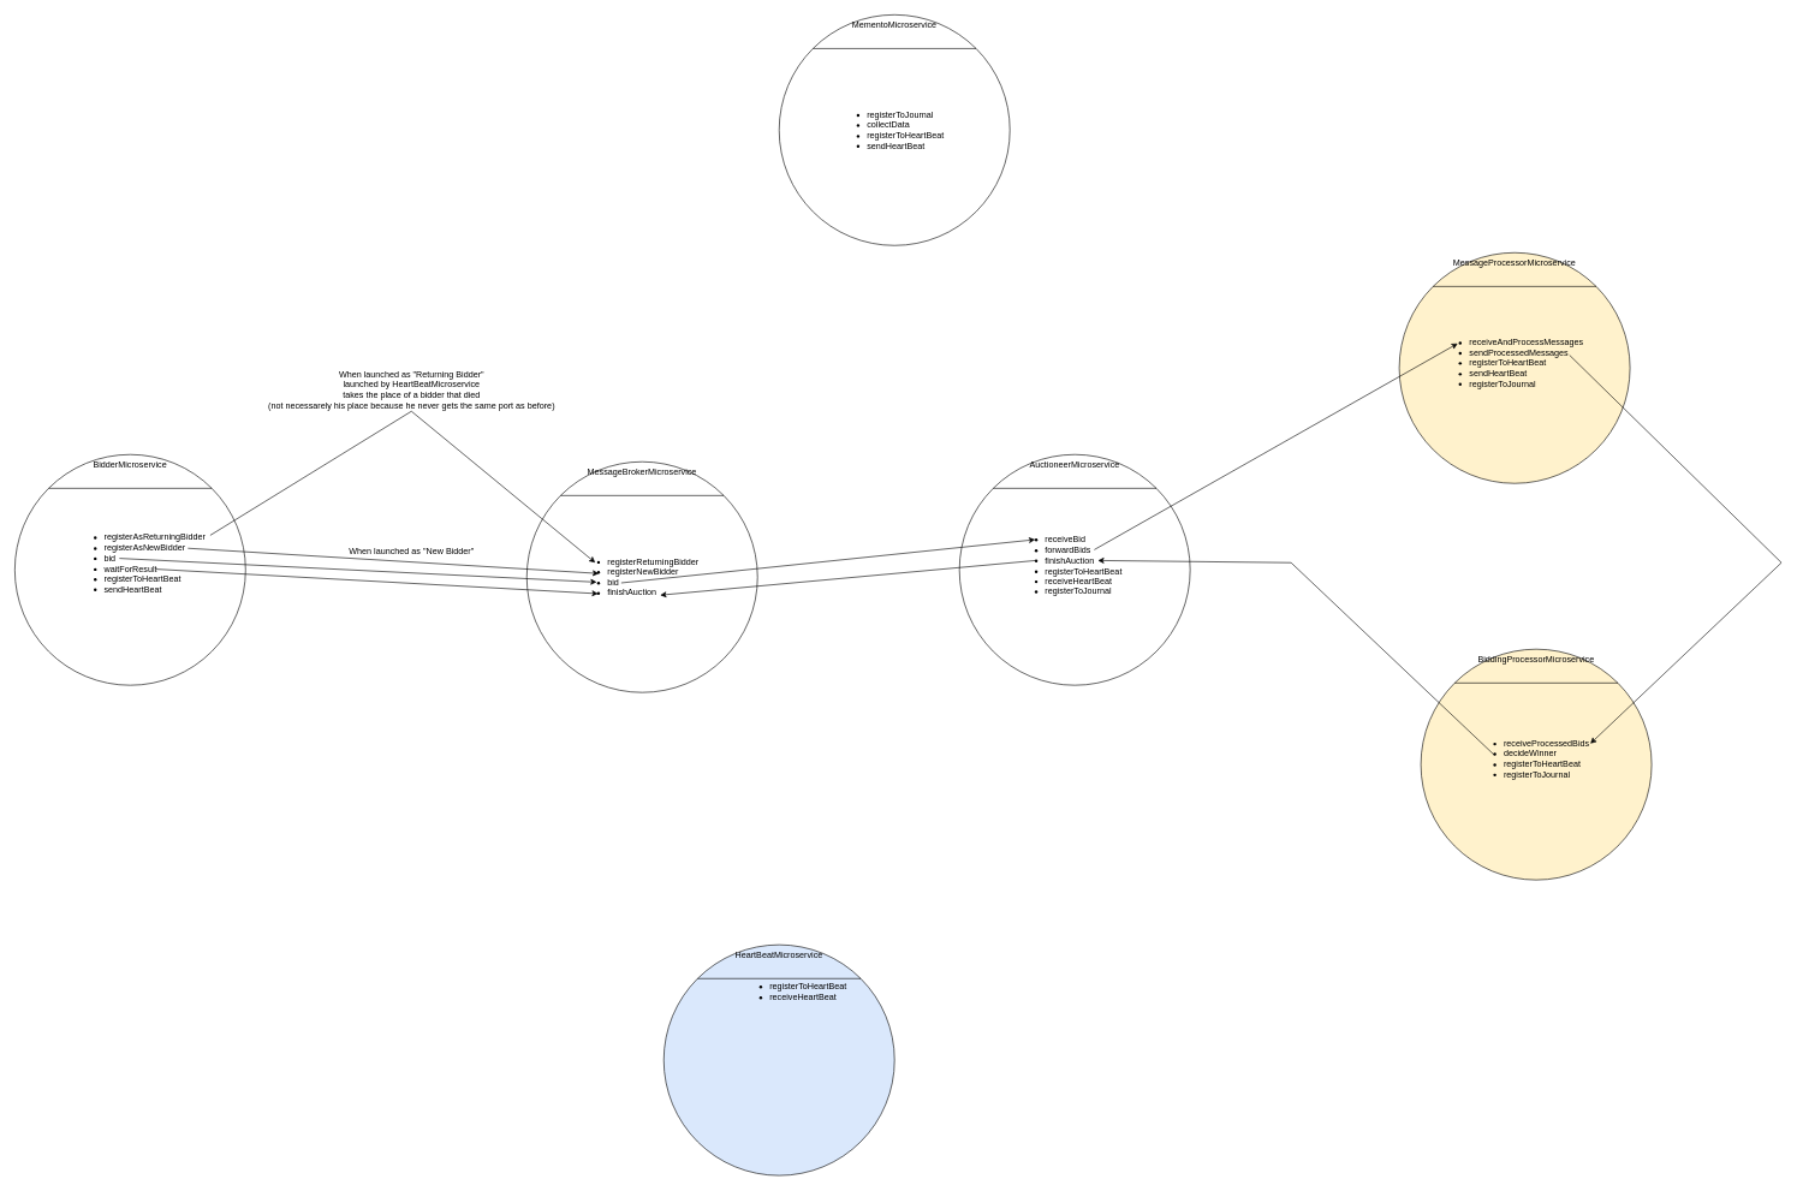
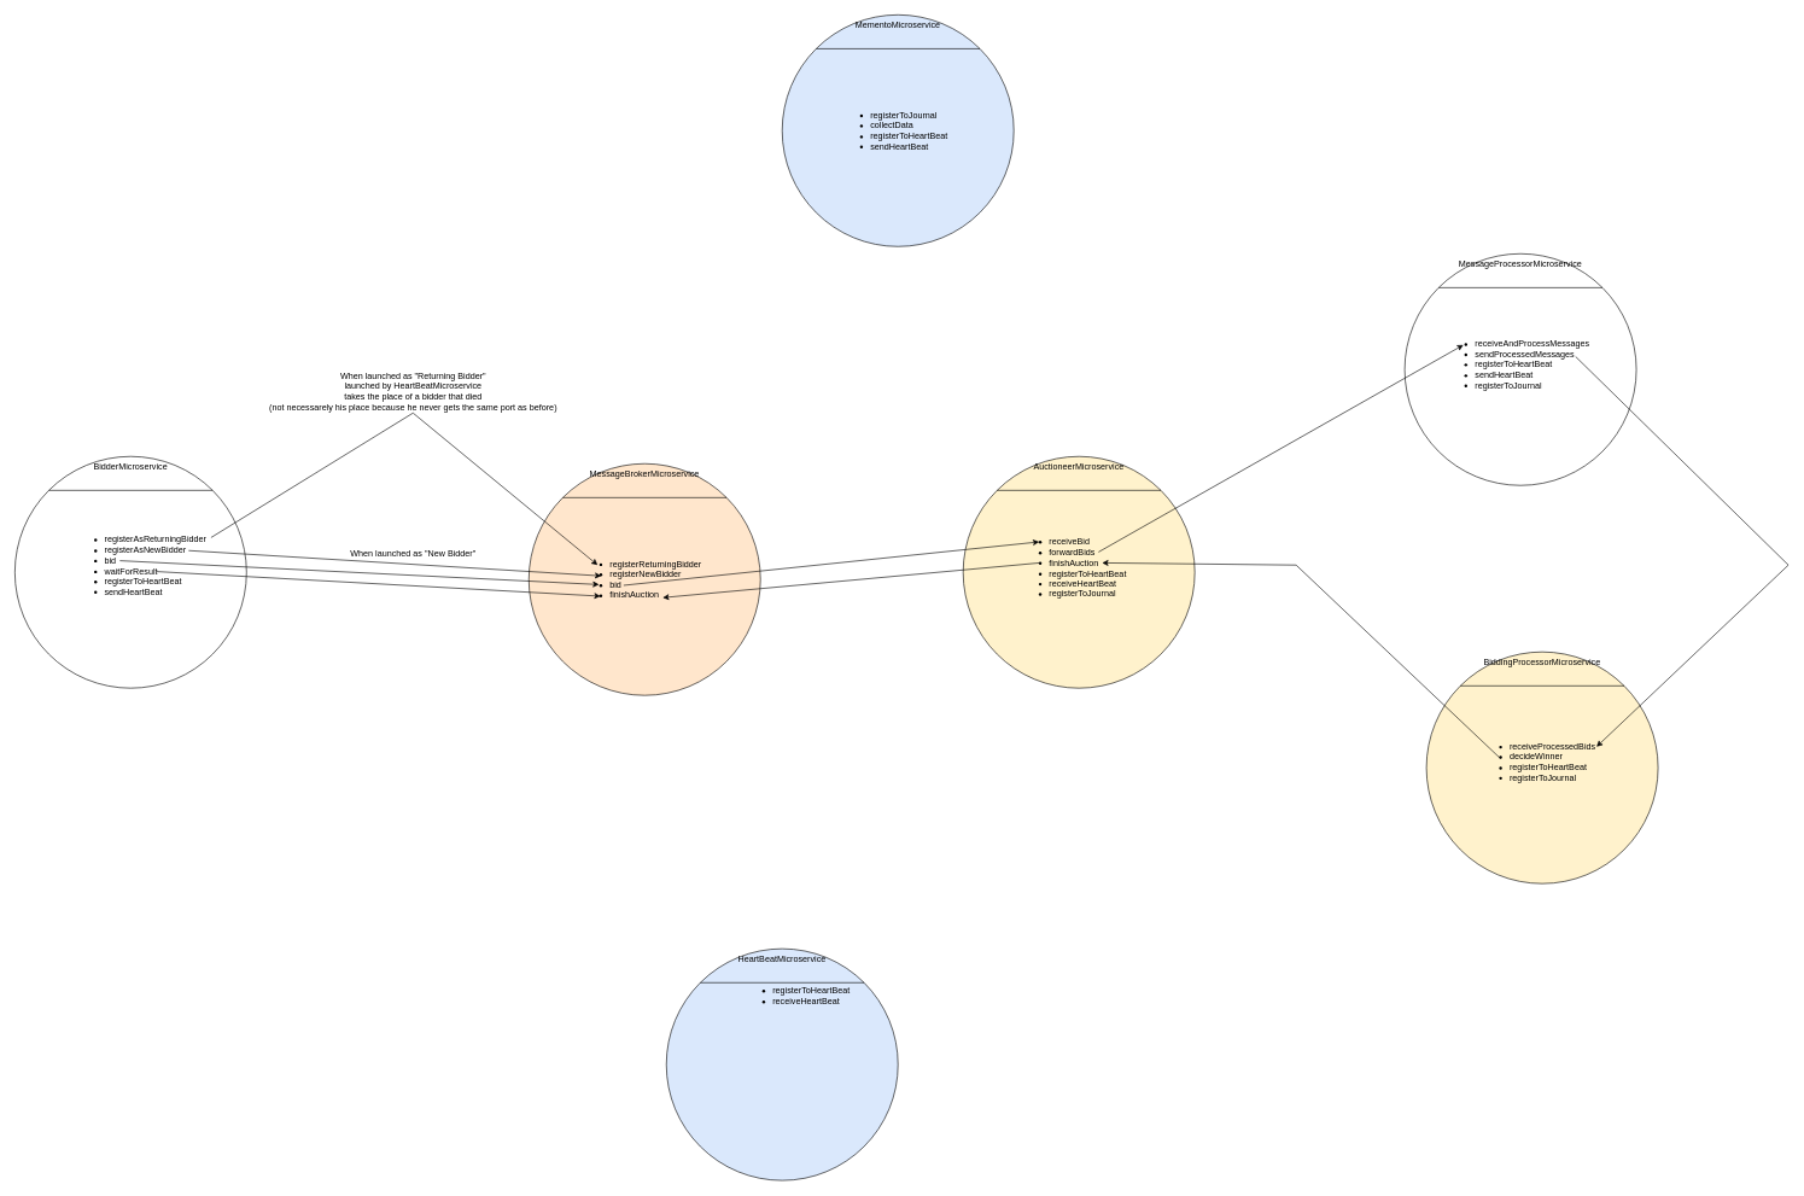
- <mxCell id="20" value="MementoMicroservice" style="ellipse;whiteSpace=wrap;html=1;verticalAlign=top;" parent="1" vertex="1"><mxGeometry x="1080" y="20" width="320" height="320" as="geometry" /></mxCell>
+ <mxCell id="20" value="MementoMicroservice" style="ellipse;whiteSpace=wrap;html=1;verticalAlign=top;fillColor=#dae8fc;" parent="1" vertex="1"><mxGeometry x="1080" y="20" width="320" height="320" as="geometry" /></mxCell>
- <mxCell id="11" value="MessageProcessorMicroservice" style="ellipse;whiteSpace=wrap;html=1;verticalAlign=top;fillColor=#fff2cc;" parent="1" vertex="1"><mxGeometry x="1940" y="350" width="320" height="320" as="geometry" /></mxCell>
+ <mxCell id="11" value="MessageProcessorMicroservice" style="ellipse;whiteSpace=wrap;html=1;verticalAlign=top;" parent="1" vertex="1"><mxGeometry x="1940" y="350" width="320" height="320" as="geometry" /></mxCell>
- <mxCell id="8" value="AuctioneerMicroservice" style="ellipse;whiteSpace=wrap;html=1;verticalAlign=top;" parent="1" vertex="1"><mxGeometry x="1330" y="630" width="320" height="320" as="geometry" /></mxCell>
+ <mxCell id="8" value="AuctioneerMicroservice" style="ellipse;whiteSpace=wrap;html=1;verticalAlign=top;fillColor=#fff2cc;" parent="1" vertex="1"><mxGeometry x="1330" y="630" width="320" height="320" as="geometry" /></mxCell>
- <mxCell id="5" value="MessageBrokerMicroservice" style="ellipse;whiteSpace=wrap;html=1;verticalAlign=top;" parent="1" vertex="1"><mxGeometry x="730" y="640" width="320" height="320" as="geometry" /></mxCell>
+ <mxCell id="5" value="MessageBrokerMicroservice" style="ellipse;whiteSpace=wrap;html=1;verticalAlign=top;fillColor=#ffe6cc;" parent="1" vertex="1"><mxGeometry x="730" y="640" width="320" height="320" as="geometry" /></mxCell>
